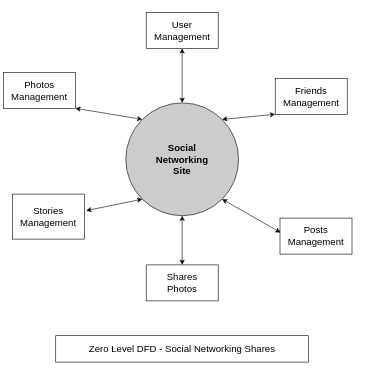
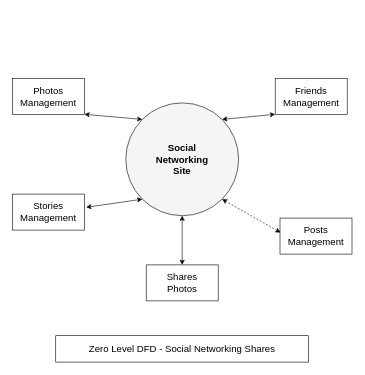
- <mxCell id="15" value="User&lt;br&gt;Management" style="rounded=0;whiteSpace=wrap;html=1;fontSize=16;fillColor=none;" vertex="1" parent="1"><mxGeometry x="243" y="20" width="120" height="60" as="geometry" /></mxCell>
- <mxCell id="10" value="Photos&lt;br&gt;Management" style="rounded=0;whiteSpace=wrap;html=1;fontSize=16;fillColor=none;" vertex="1" parent="1"><mxGeometry x="5" y="120" width="120" height="60" as="geometry" /></mxCell>
+ <mxCell id="10" value="Photos&lt;br&gt;Management" style="rounded=0;whiteSpace=wrap;html=1;fontSize=16;fillColor=none;" vertex="1" parent="1"><mxGeometry x="20" y="130" width="120" height="60" as="geometry" /></mxCell>
- <mxCell id="3" style="edgeStyle=none;rounded=0;orthogonalLoop=1;jettySize=auto;html=1;entryX=0.5;entryY=1;entryDx=0;entryDy=0;fontSize=16;startArrow=classic;startFill=1;" edge="1" parent="1" source="8" target="15"><mxGeometry relative="1" as="geometry" /></mxCell>
- <mxCell id="8" value="&lt;font style=&quot;font-size: 16px&quot;&gt;&lt;b&gt;Social&lt;br&gt;Networking&lt;br&gt;Site&lt;/b&gt;&lt;/font&gt;" style="ellipse;whiteSpace=wrap;html=1;aspect=fixed;fillColor=#CCCCCC;" vertex="1" parent="1"><mxGeometry x="209" y="171" width="188" height="188" as="geometry" /></mxCell>
+ <mxCell id="8" value="&lt;font style=&quot;font-size: 16px&quot;&gt;&lt;b&gt;Social&lt;br&gt;Networking&lt;br&gt;Site&lt;/b&gt;&lt;/font&gt;" style="ellipse;whiteSpace=wrap;html=1;aspect=fixed;fillColor=#f5f5f5;" vertex="1" parent="1"><mxGeometry x="209" y="171" width="188" height="188" as="geometry" /></mxCell>
- <mxCell id="7" style="edgeStyle=none;rounded=0;orthogonalLoop=1;jettySize=auto;html=1;exitX=1;exitY=1;exitDx=0;exitDy=0;entryX=0.008;entryY=0.4;entryDx=0;entryDy=0;entryPerimeter=0;fontSize=16;startArrow=classic;startFill=1;" edge="1" parent="1" source="8" target="13"><mxGeometry relative="1" as="geometry" /></mxCell>
+ <mxCell id="7" style="edgeStyle=none;rounded=0;orthogonalLoop=1;jettySize=auto;html=1;exitX=1;exitY=1;exitDx=0;exitDy=0;entryX=0.008;entryY=0.4;entryDx=0;entryDy=0;entryPerimeter=0;fontSize=16;startArrow=classic;startFill=1;dashed=1;" edge="1" parent="1" source="8" target="13"><mxGeometry relative="1" as="geometry" /></mxCell>
- <mxCell id="12" value="Stories&lt;br&gt;Management" style="rounded=0;whiteSpace=wrap;html=1;fontSize=16;fillColor=none;" vertex="1" parent="1"><mxGeometry x="20" y="323" width="120" height="75" as="geometry" /></mxCell>
+ <mxCell id="12" value="Stories&lt;br&gt;Management" style="rounded=0;whiteSpace=wrap;html=1;fontSize=16;fillColor=none;" vertex="1" parent="1"><mxGeometry x="20" y="323" width="120" height="60" as="geometry" /></mxCell>
